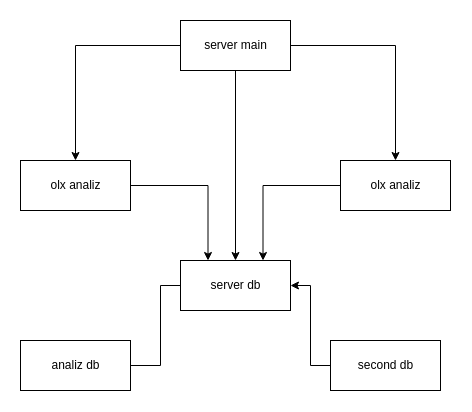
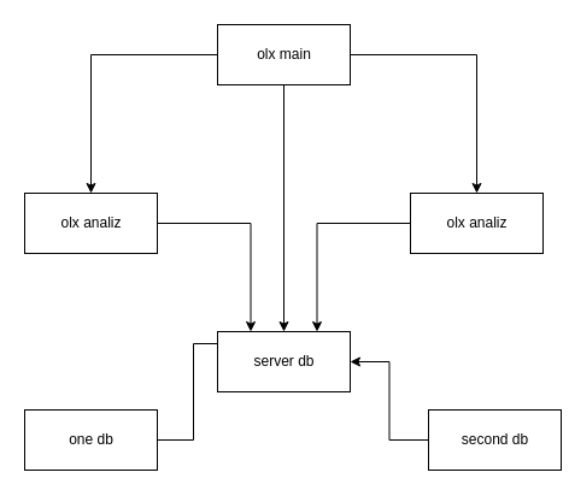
- <mxCell id="5" value="server main" style="html=1;" vertex="1" parent="1"><mxGeometry x="180" y="20" width="110" height="50" as="geometry" /></mxCell>
+ <mxCell id="5" value="olx main" style="html=1;" vertex="1" parent="1"><mxGeometry x="180" y="20" width="110" height="50" as="geometry" /></mxCell>
- <mxCell id="10" value="server db" style="html=1;" vertex="1" parent="1"><mxGeometry x="180" y="260" width="110" height="50" as="geometry" /></mxCell>
+ <mxCell id="10" value="server db" style="html=1;" vertex="1" parent="1"><mxGeometry x="180" y="275" width="110" height="50" as="geometry" /></mxCell>
- <mxCell id="12" value="analiz db" style="html=1;" vertex="1" parent="1"><mxGeometry x="20" y="340" width="110" height="50" as="geometry" /></mxCell>
+ <mxCell id="12" value="one db" style="html=1;" vertex="1" parent="1"><mxGeometry x="20" y="340" width="110" height="50" as="geometry" /></mxCell>
- <mxCell id="14" value="second db" style="html=1;" vertex="1" parent="1"><mxGeometry x="330" y="340" width="110" height="50" as="geometry" /></mxCell>
+ <mxCell id="14" value="second db" style="html=1;" vertex="1" parent="1"><mxGeometry x="355" y="340" width="110" height="50" as="geometry" /></mxCell>
